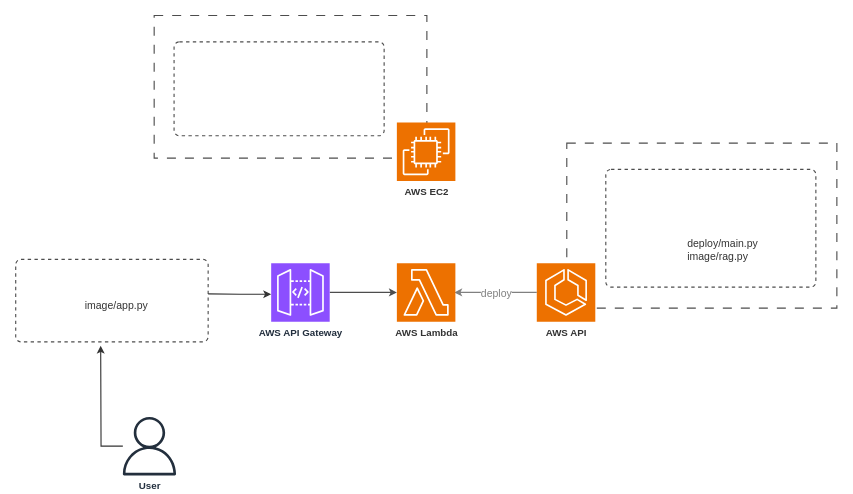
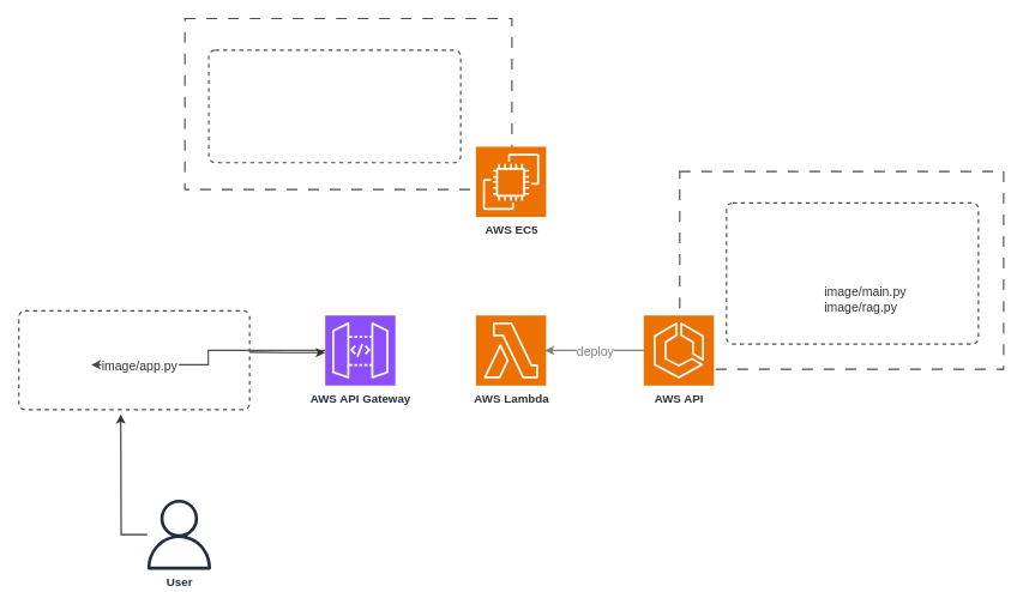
- <mxCell id="17" value="AWS EC2" style="sketch=0;points=[[0,0,0],[0.25,0,0],[0.5,0,0],[0.75,0,0],[1,0,0],[0,1,0],[0.25,1,0],[0.5,1,0],[0.75,1,0],[1,1,0],[0,0.25,0],[0,0.5,0],[0,0.75,0],[1,0.25,0],[1,0.5,0],[1,0.75,0]];outlineConnect=0;fontColor=#333333;fillColor=#ED7100;strokeColor=#ffffff;dashed=0;verticalLabelPosition=bottom;verticalAlign=top;align=center;html=1;fontSize=13;fontStyle=1;aspect=fixed;shape=mxgraph.aws4.resourceIcon;resIcon=mxgraph.aws4.ec2;" vertex="1" parent="1"><mxGeometry x="528.5" y="162.5" width="78" height="78" as="geometry" /></mxCell>
+ <mxCell id="17" value="AWS EC5" style="sketch=0;points=[[0,0,0],[0.25,0,0],[0.5,0,0],[0.75,0,0],[1,0,0],[0,1,0],[0.25,1,0],[0.5,1,0],[0.75,1,0],[1,1,0],[0,0.25,0],[0,0.5,0],[0,0.75,0],[1,0.25,0],[1,0.5,0],[1,0.75,0]];outlineConnect=0;fontColor=#333333;fillColor=#ED7100;strokeColor=#ffffff;dashed=0;verticalLabelPosition=bottom;verticalAlign=top;align=center;html=1;fontSize=13;fontStyle=1;aspect=fixed;shape=mxgraph.aws4.resourceIcon;resIcon=mxgraph.aws4.ec2;" vertex="1" parent="1"><mxGeometry x="528.5" y="162.5" width="78" height="78" as="geometry" /></mxCell>
- <mxCell id="8" value="deploy/main.py&#10;image/rag.py" style="shape=image;verticalLabelPosition=middle;labelBackgroundColor=default;verticalAlign=middle;aspect=fixed;imageAspect=0;image=https://static-00.iconduck.com/assets.00/file-python-icon-1792x2048-ee3y0urc.png;labelPosition=right;align=left;fontSize=14;spacingLeft=10;fontColor=#333333;" vertex="1" parent="1"><mxGeometry x="834" y="292" width="70" height="80" as="geometry" /></mxCell>
+ <mxCell id="8" value="image/main.py&#10;image/rag.py" style="shape=image;verticalLabelPosition=middle;labelBackgroundColor=default;verticalAlign=middle;aspect=fixed;imageAspect=0;image=https://static-00.iconduck.com/assets.00/file-python-icon-1792x2048-ee3y0urc.png;labelPosition=right;align=left;fontSize=14;spacingLeft=10;fontColor=#333333;" vertex="1" parent="1"><mxGeometry x="834" y="292" width="70" height="80" as="geometry" /></mxCell>
- <mxCell id="18" value="" style="edgeStyle=orthogonalEdgeStyle;rounded=0;orthogonalLoop=1;jettySize=auto;html=1;strokeColor=#4D4D4D;strokeWidth=1.5;" edge="1" parent="1" source="19" target="16"><mxGeometry relative="1" as="geometry" /></mxCell>
+ <mxCell id="18" value="" style="edgeStyle=orthogonalEdgeStyle;rounded=0;orthogonalLoop=1;jettySize=auto;html=1;strokeColor=#4D4D4D;strokeWidth=1.5;" edge="1" parent="1" source="19" target="21"><mxGeometry relative="1" as="geometry" /></mxCell>
